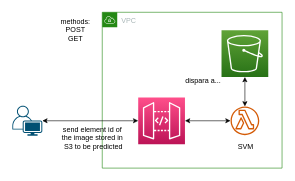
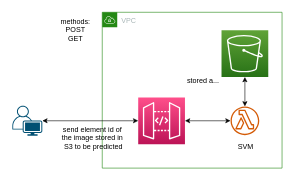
- <mxCell id="9" value="dispara a..." style="text;html=1;align=center;verticalAlign=middle;resizable=0;points=[];autosize=1;strokeColor=none;fillColor=none;" vertex="1" parent="2"><mxGeometry x="128" y="100" width="80" height="30" as="geometry" /></mxCell>
+ <mxCell id="9" value="stored a..." style="text;html=1;align=center;verticalAlign=middle;resizable=0;points=[];autosize=1;strokeColor=none;fillColor=none;" vertex="1" parent="2"><mxGeometry x="128" y="100" width="80" height="30" as="geometry" /></mxCell>
